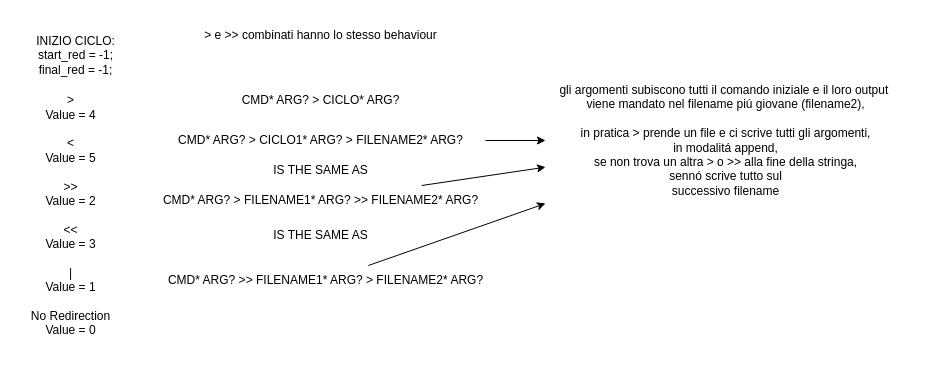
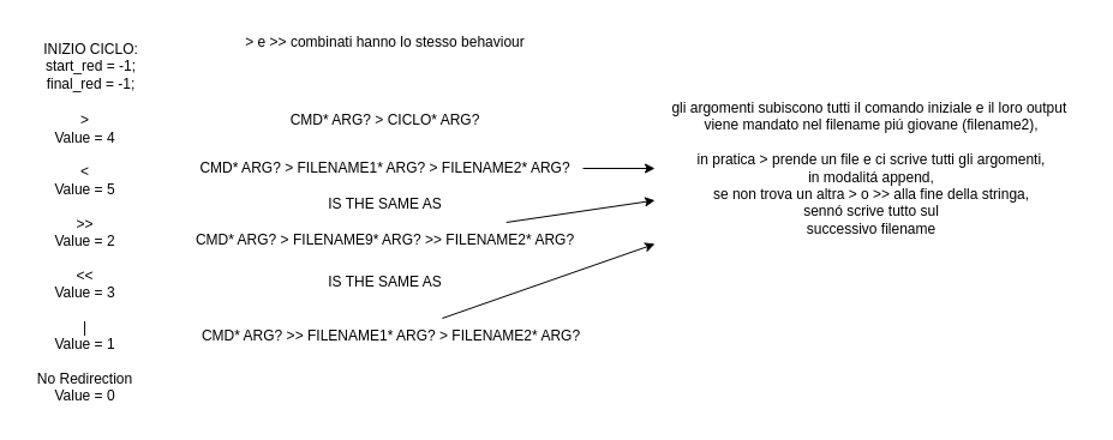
- <mxCell id="7" value="CMD* ARG? &amp;gt; CICLO1* ARG? &amp;gt; FILENAME2* ARG?" style="text;html=1;align=center;verticalAlign=middle;resizable=0;points=[];autosize=1;strokeColor=none;fillColor=none;" vertex="1" parent="1"><mxGeometry x="155" y="125" width="330" height="30" as="geometry" /></mxCell>
+ <mxCell id="7" value="CMD* ARG? &amp;gt; FILENAME1* ARG? &amp;gt; FILENAME2* ARG?" style="text;html=1;align=center;verticalAlign=middle;resizable=0;points=[];autosize=1;strokeColor=none;fillColor=none;" vertex="1" parent="1"><mxGeometry x="155" y="125" width="330" height="30" as="geometry" /></mxCell>
- <mxCell id="11" value="CMD* ARG? &amp;gt; FILENAME1* ARG? &amp;gt;&amp;gt; FILENAME2* ARG?" style="text;html=1;align=center;verticalAlign=middle;resizable=0;points=[];autosize=1;strokeColor=none;fillColor=none;" vertex="1" parent="1"><mxGeometry x="150" y="185" width="340" height="30" as="geometry" /></mxCell>
+ <mxCell id="11" value="CMD* ARG? &amp;gt; FILENAME9* ARG? &amp;gt;&amp;gt; FILENAME2* ARG?" style="text;html=1;align=center;verticalAlign=middle;resizable=0;points=[];autosize=1;strokeColor=none;fillColor=none;" vertex="1" parent="1"><mxGeometry x="150" y="185" width="340" height="30" as="geometry" /></mxCell>
